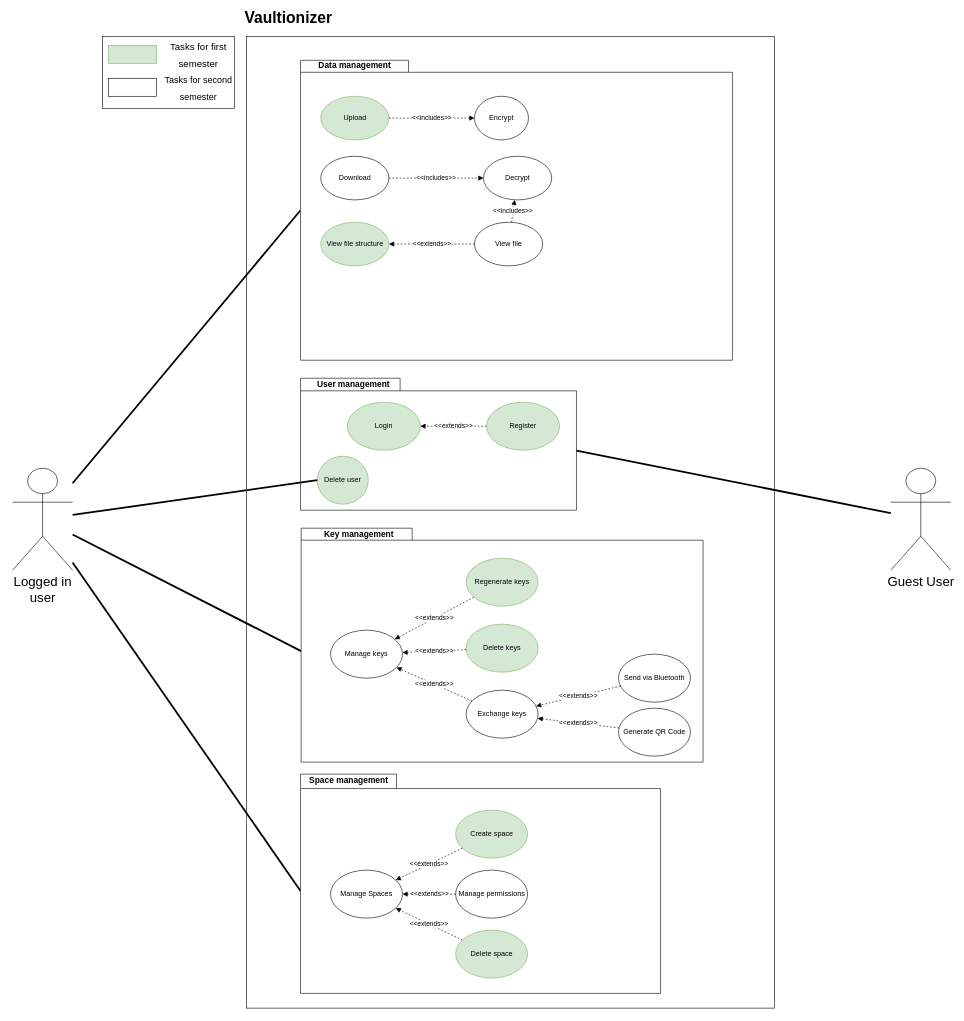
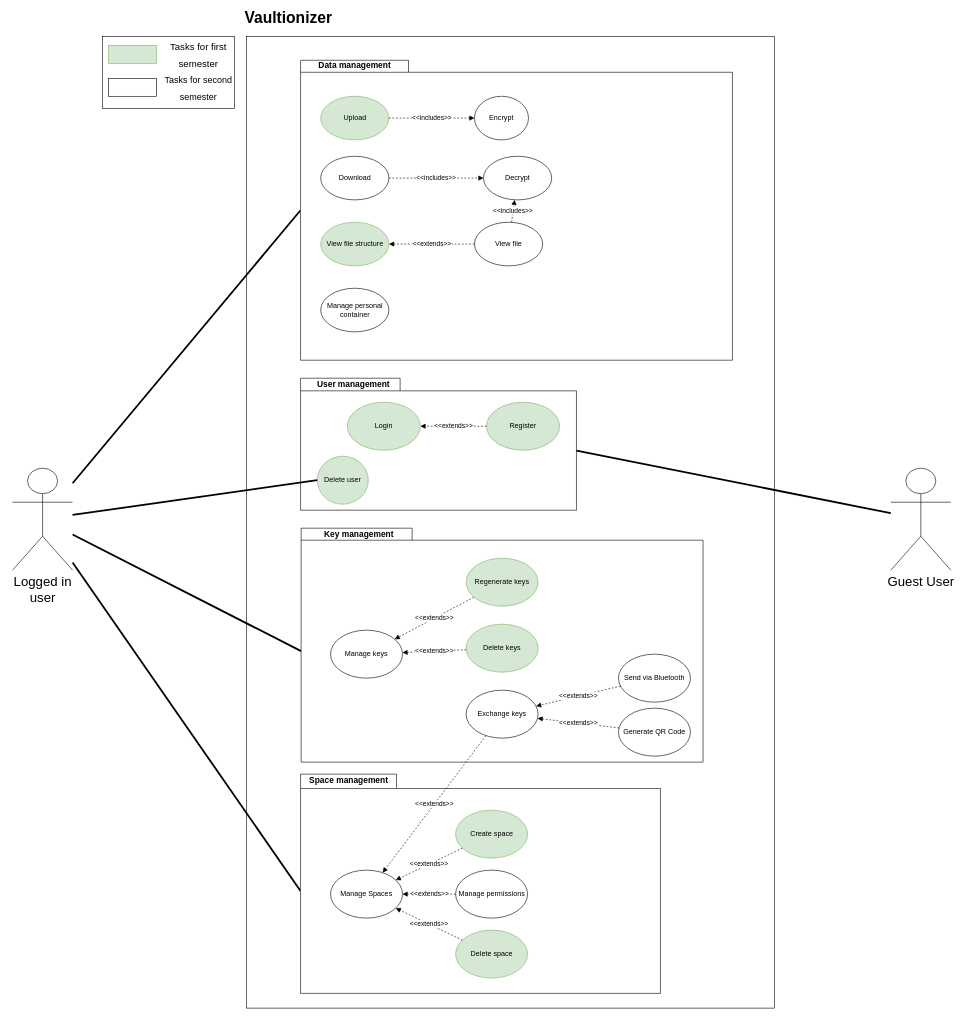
+ <mxCell id="48" value="Manage personal container" style="ellipse;whiteSpace=wrap;html=1;" parent="41" vertex="1"><mxGeometry x="33.625" y="380.005" width="113.684" height="72.727" as="geometry" /></mxCell>
- <mxCell id="30" value="&amp;lt;&amp;lt;extends&amp;gt;&amp;gt;" style="rounded=0;orthogonalLoop=1;jettySize=auto;html=1;dashed=1;endArrow=block;endFill=1;" parent="20" source="27" target="22" edge="1"><mxGeometry relative="1" as="geometry"><mxPoint x="294.36" y="195.031" as="sourcePoint" /><mxPoint x="185.533" y="165.145" as="targetPoint" /></mxGeometry></mxCell>
+ <mxCell id="30" value="&amp;lt;&amp;lt;extends&amp;gt;&amp;gt;" style="rounded=0;orthogonalLoop=1;jettySize=auto;html=1;dashed=1;endArrow=block;endFill=1;" parent="20" source="27" target="11" edge="1"><mxGeometry relative="1" as="geometry"><mxPoint x="294.36" y="195.031" as="sourcePoint" /><mxPoint x="185.533" y="165.145" as="targetPoint" /></mxGeometry></mxCell>
